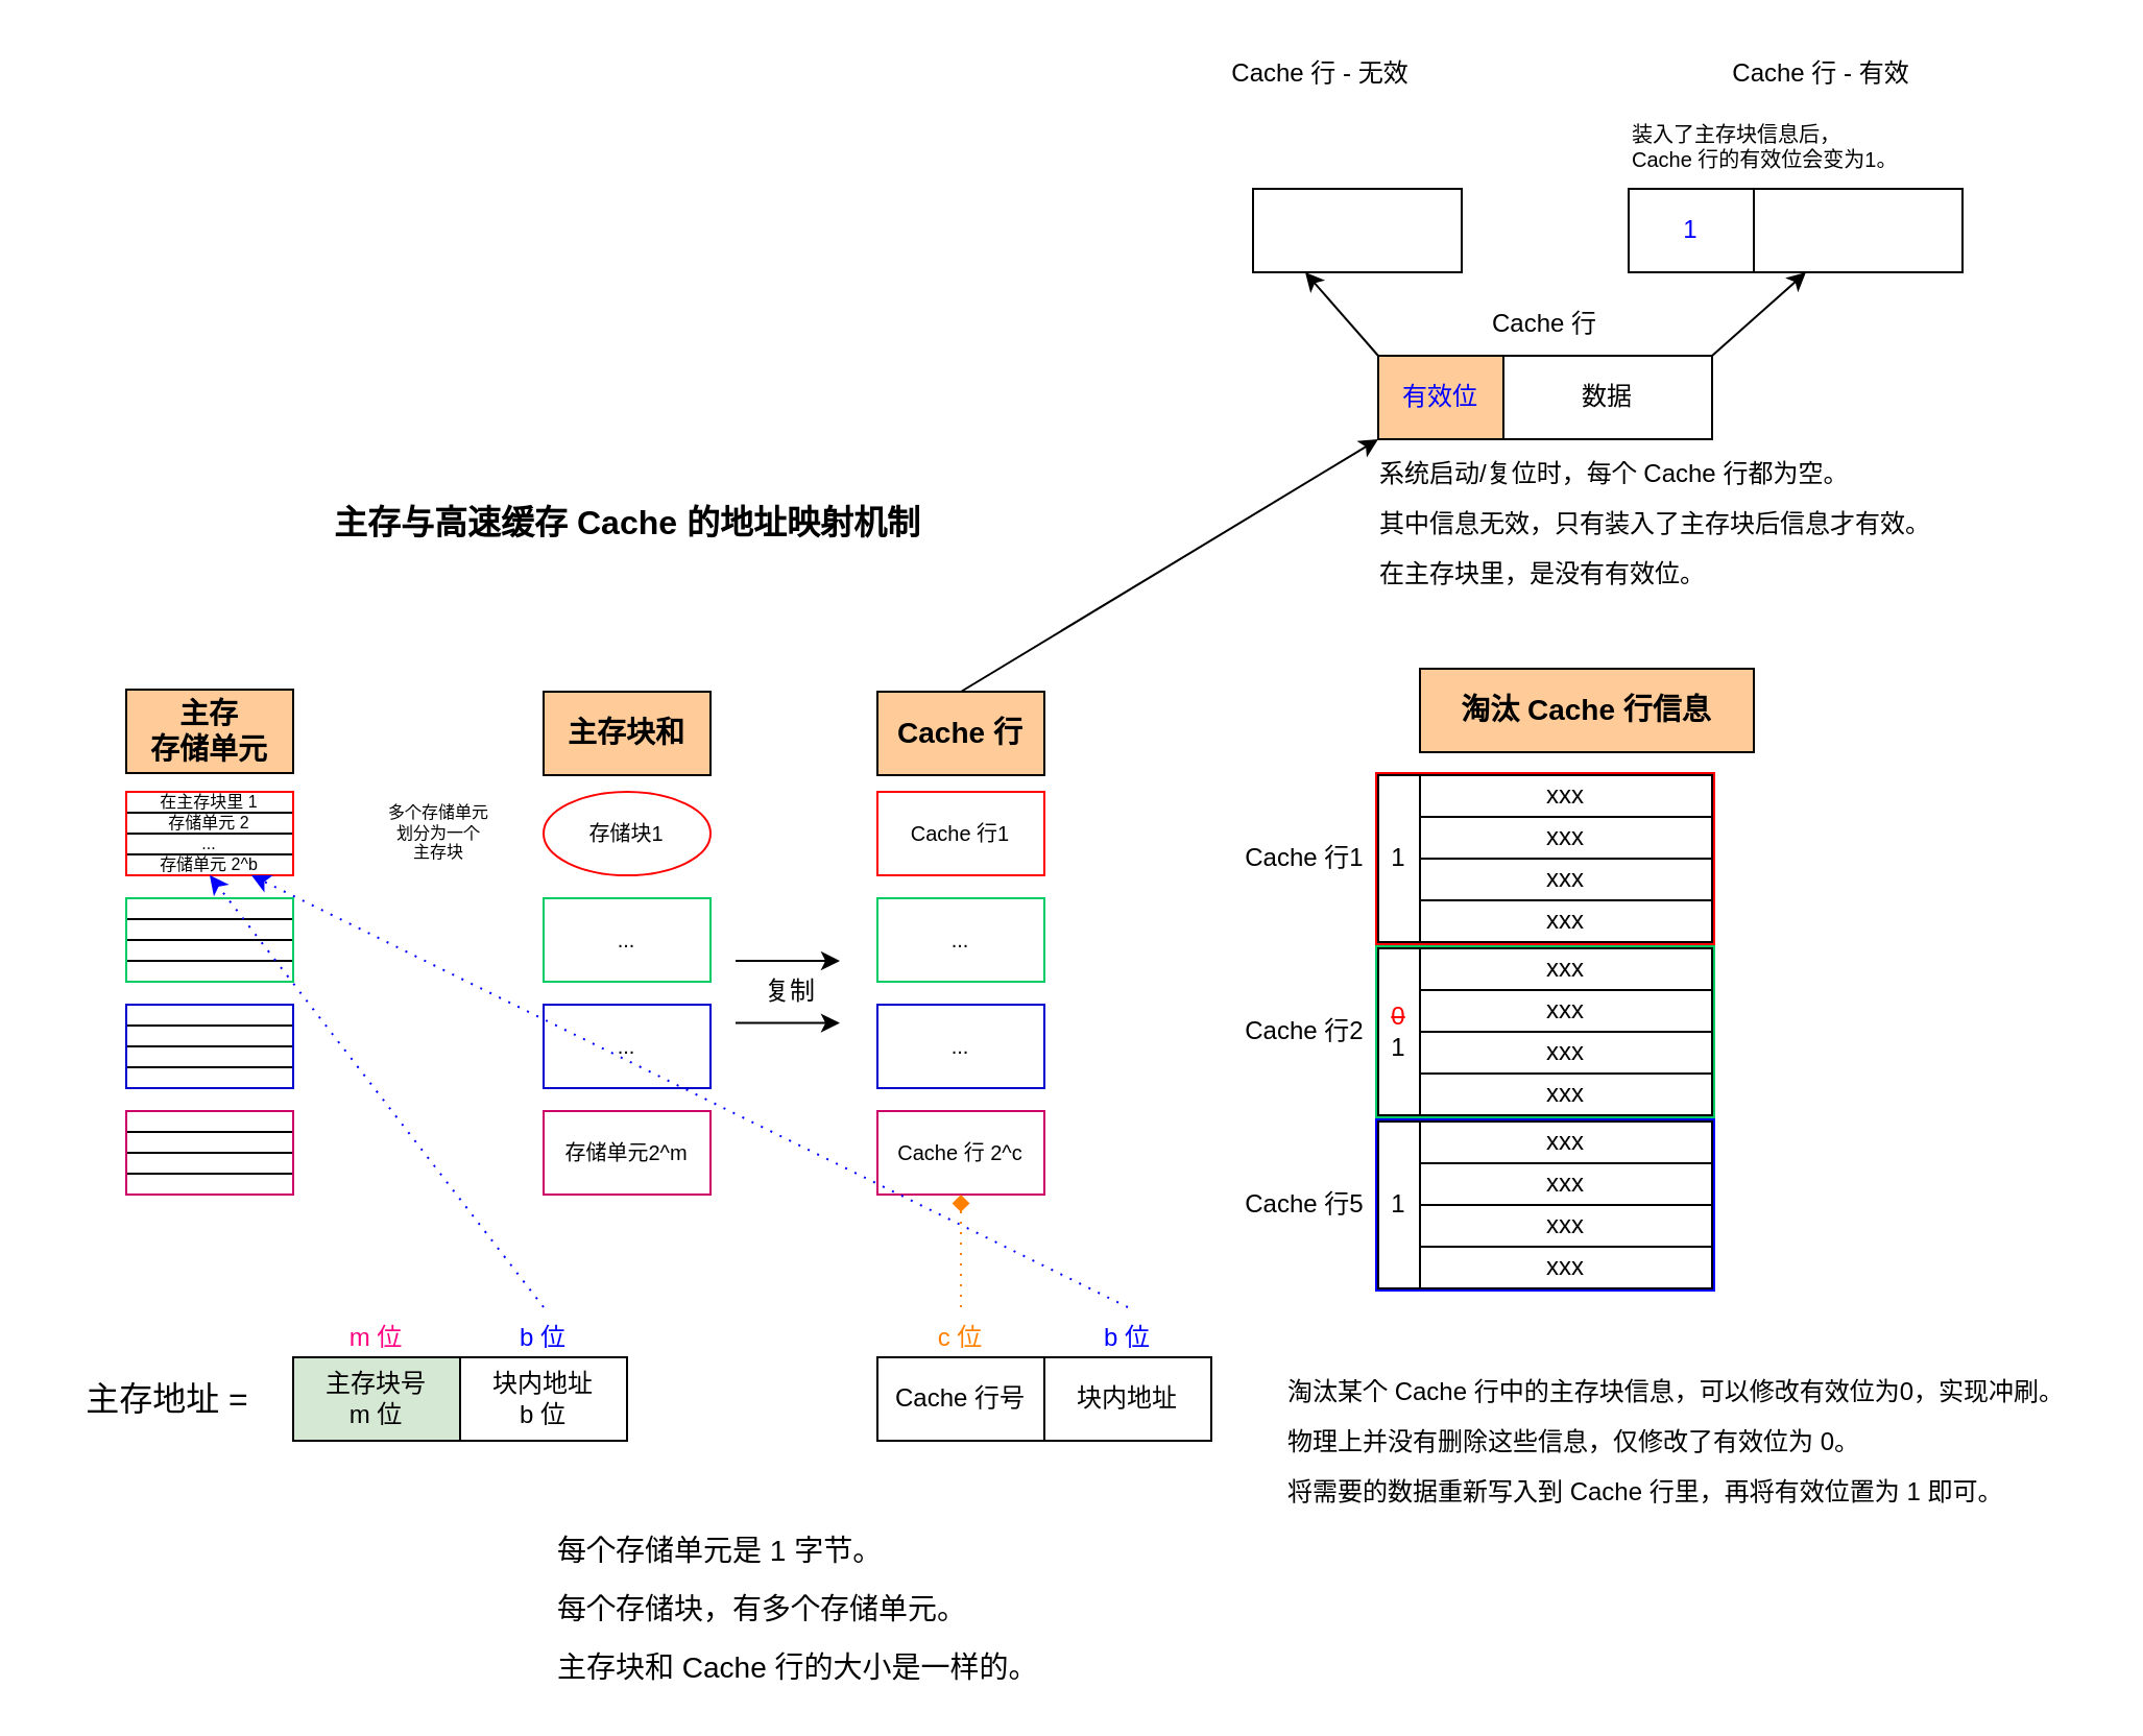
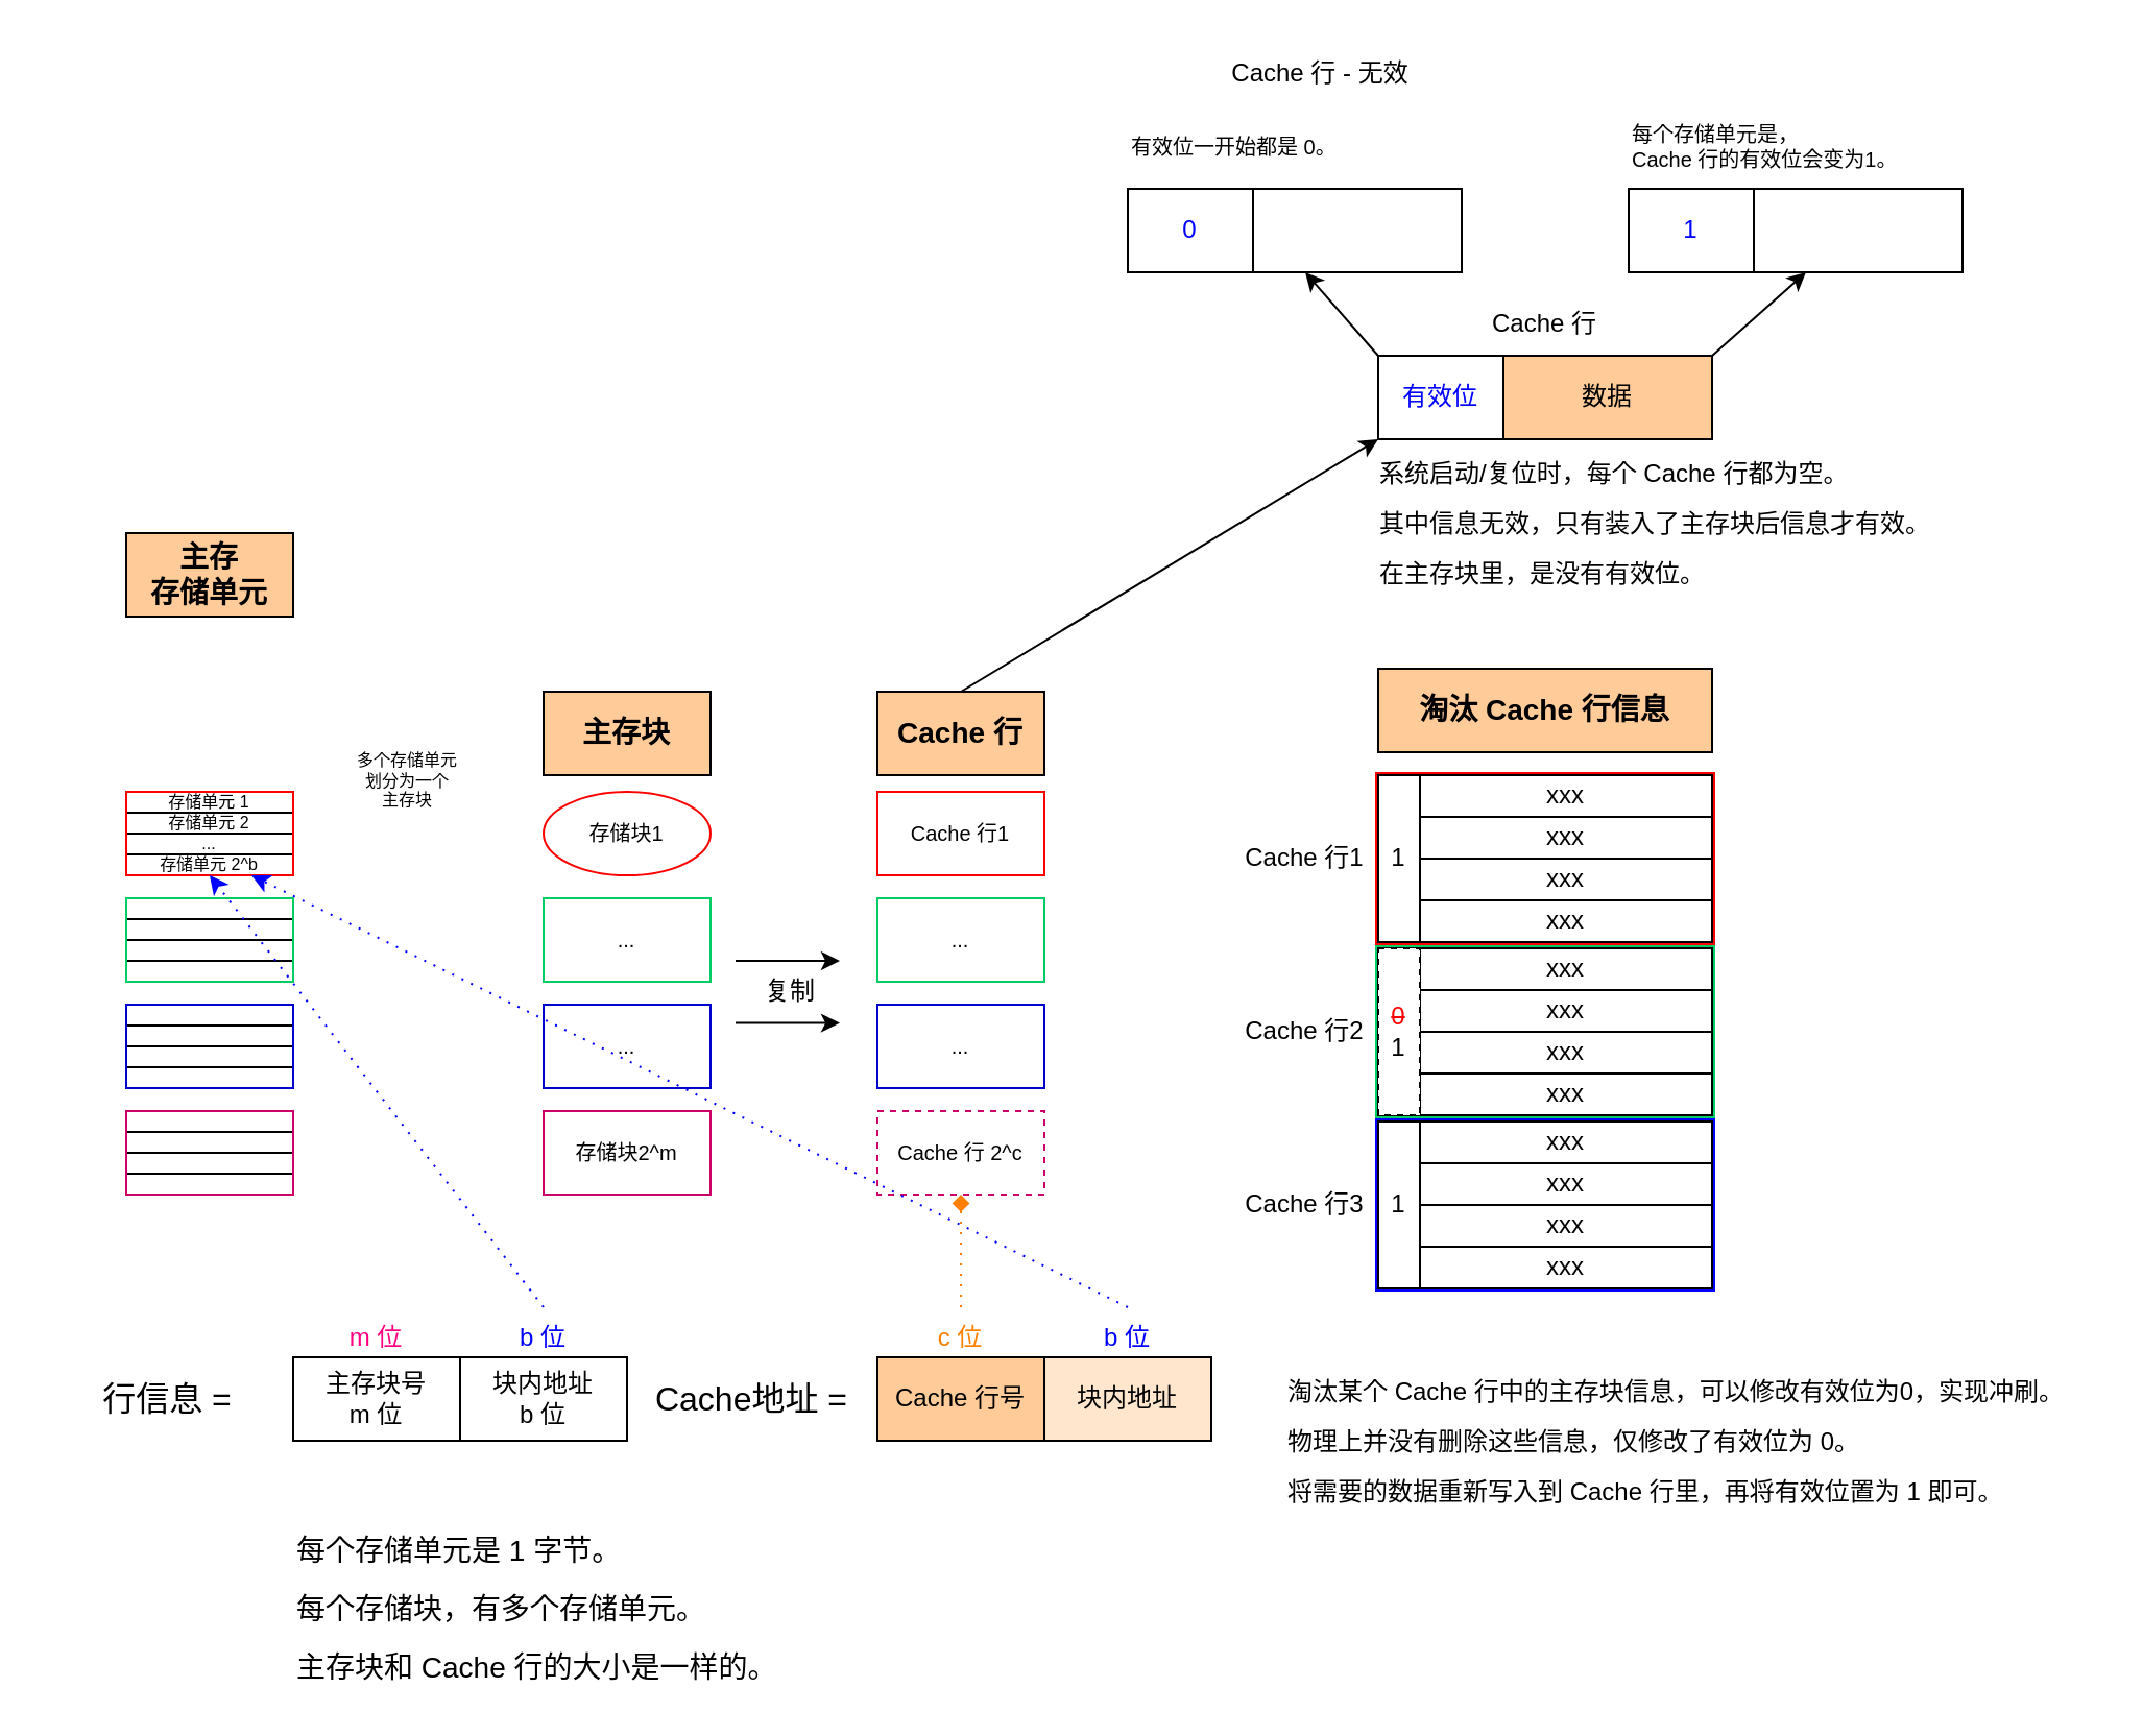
- <mxCell id="70" value="Cache 行 - 有效" style="text;html=1;align=center;verticalAlign=middle;whiteSpace=wrap;rounded=0;" parent="1" vertex="1"><mxGeometry x="825" y="20" width="95" height="30" as="geometry" /></mxCell>
+ <mxCell id="74" value="有效位一开始都是 0。" style="text;html=1;align=left;verticalAlign=middle;resizable=0;points=[];autosize=1;strokeColor=none;fillColor=none;fontSize=10;fontColor=#000000;" parent="1" vertex="1"><mxGeometry x="540" y="55" width="120" height="30" as="geometry" /></mxCell>
- <mxCell id="67" value="装入了主存块信息后，&lt;div&gt;Cache 行的有效位会变为1。&lt;/div&gt;" style="text;html=1;align=left;verticalAlign=middle;resizable=0;points=[];autosize=1;strokeColor=none;fillColor=none;fontSize=10;fontColor=#000000;" parent="1" vertex="1"><mxGeometry x="780" y="50" width="150" height="40" as="geometry" /></mxCell>
+ <mxCell id="67" value="每个存储单元是，&lt;div&gt;Cache 行的有效位会变为1。&lt;/div&gt;" style="text;html=1;align=left;verticalAlign=middle;resizable=0;points=[];autosize=1;strokeColor=none;fillColor=none;fontSize=10;fontColor=#000000;" parent="1" vertex="1"><mxGeometry x="780" y="50" width="150" height="40" as="geometry" /></mxCell>
+ <mxCell id="71" value="&lt;font style=&quot;color: rgb(0, 0, 255);&quot;&gt;0&lt;/font&gt;" style="rounded=0;whiteSpace=wrap;html=1;" parent="1" vertex="1"><mxGeometry x="540" y="90" width="60" height="40" as="geometry" /></mxCell>
- <mxCell id="60" value="&lt;font style=&quot;color: rgb(0, 0, 255);&quot;&gt;有效位&lt;/font&gt;" style="rounded=0;whiteSpace=wrap;html=1;fillColor=#ffcc99;" parent="59" vertex="1"><mxGeometry y="30" width="60" height="40" as="geometry" /></mxCell>
+ <mxCell id="60" value="&lt;font style=&quot;color: rgb(0, 0, 255);&quot;&gt;有效位&lt;/font&gt;" style="rounded=0;whiteSpace=wrap;html=1;" parent="59" vertex="1"><mxGeometry y="30" width="60" height="40" as="geometry" /></mxCell>
- <mxCell id="61" value="数据" style="rounded=0;whiteSpace=wrap;html=1;" parent="59" vertex="1"><mxGeometry x="60" y="30" width="100" height="40" as="geometry" /></mxCell>
+ <mxCell id="61" value="数据" style="rounded=0;whiteSpace=wrap;html=1;fillColor=#ffcc99;" parent="59" vertex="1"><mxGeometry x="60" y="30" width="100" height="40" as="geometry" /></mxCell>
- <mxCell id="3" value="主存与高速缓存 Cache 的地址映射机制" style="text;html=1;align=center;verticalAlign=middle;resizable=0;points=[];autosize=1;strokeColor=none;fillColor=none;fontSize=16;fontStyle=1" parent="1" vertex="1"><mxGeometry x="150" y="235" width="300" height="30" as="geometry" /></mxCell>
- <mxCell id="101" value="淘汰 Cache 行信息" style="rounded=0;whiteSpace=wrap;html=1;fontSize=14;fillColor=#FFCC99;fontStyle=1" parent="1" vertex="1"><mxGeometry x="680" y="320" width="160" height="40" as="geometry" /></mxCell>
+ <mxCell id="101" value="淘汰 Cache 行信息" style="rounded=0;whiteSpace=wrap;html=1;fontSize=14;fillColor=#FFCC99;fontStyle=1" parent="1" vertex="1"><mxGeometry x="660" y="320" width="160" height="40" as="geometry" /></mxCell>
- <mxCell id="28" value="主存&lt;div&gt;存储单元&lt;/div&gt;" style="rounded=0;whiteSpace=wrap;html=1;fontSize=14;fillColor=#FFCC99;fontStyle=1" parent="1" vertex="1"><mxGeometry x="60" y="330" width="80" height="40" as="geometry" /></mxCell>
+ <mxCell id="28" value="主存&lt;div&gt;存储单元&lt;/div&gt;" style="rounded=0;whiteSpace=wrap;html=1;fontSize=14;fillColor=#FFCC99;fontStyle=1" parent="1" vertex="1"><mxGeometry x="60" y="255" width="80" height="40" as="geometry" /></mxCell>
- <mxCell id="9" value="主存块和" style="rounded=0;whiteSpace=wrap;html=1;fontSize=14;fillColor=#FFCC99;fontStyle=1" parent="8" vertex="1"><mxGeometry width="80" height="40" as="geometry" /></mxCell>
+ <mxCell id="9" value="主存块" style="rounded=0;whiteSpace=wrap;html=1;fontSize=14;fillColor=#FFCC99;fontStyle=1" parent="8" vertex="1"><mxGeometry width="80" height="40" as="geometry" /></mxCell>
- <mxCell id="30" value="在主存块里 1" style="text;html=1;align=center;verticalAlign=middle;whiteSpace=wrap;rounded=0;fontSize=8;" parent="1" vertex="1"><mxGeometry x="70" y="379" width="60" height="10" as="geometry" /></mxCell>
+ <mxCell id="30" value="存储单元 1" style="text;html=1;align=center;verticalAlign=middle;whiteSpace=wrap;rounded=0;fontSize=8;" parent="1" vertex="1"><mxGeometry x="70" y="379" width="60" height="10" as="geometry" /></mxCell>
- <mxCell id="2" value="&lt;font&gt;多个存储单元&lt;/font&gt;&lt;div&gt;&lt;font&gt;划分为一个&lt;/font&gt;&lt;/div&gt;&lt;div&gt;&lt;font&gt;主存块&lt;/font&gt;&lt;/div&gt;" style="text;html=1;align=center;verticalAlign=middle;whiteSpace=wrap;rounded=0;fontSize=8;strokeWidth=1;" parent="1" vertex="1"><mxGeometry x="170" y="374" width="80" height="50" as="geometry" /></mxCell>
+ <mxCell id="2" value="&lt;font&gt;多个存储单元&lt;/font&gt;&lt;div&gt;&lt;font&gt;划分为一个&lt;/font&gt;&lt;/div&gt;&lt;div&gt;&lt;font&gt;主存块&lt;/font&gt;&lt;/div&gt;" style="text;html=1;align=center;verticalAlign=middle;whiteSpace=wrap;rounded=0;fontSize=8;strokeWidth=1;" parent="1" vertex="1"><mxGeometry x="155" y="349" width="80" height="50" as="geometry" /></mxCell>
- <mxCell id="91" value="&lt;font style=&quot;color: rgb(255, 0, 0);&quot;&gt;&lt;strike&gt;0&lt;/strike&gt;&lt;/font&gt;&lt;div&gt;&lt;font style=&quot;color: rgb(0, 0, 0);&quot;&gt;1&lt;/font&gt;&lt;/div&gt;" style="rounded=0;whiteSpace=wrap;html=1;" parent="84" vertex="1"><mxGeometry x="1" y="1" width="20" height="80" as="geometry" /></mxCell>
+ <mxCell id="91" value="&lt;font style=&quot;color: rgb(255, 0, 0);&quot;&gt;&lt;strike&gt;0&lt;/strike&gt;&lt;/font&gt;&lt;div&gt;&lt;font style=&quot;color: rgb(0, 0, 0);&quot;&gt;1&lt;/font&gt;&lt;/div&gt;" style="rounded=0;whiteSpace=wrap;html=1;dashed=1;" parent="84" vertex="1"><mxGeometry x="1" y="1" width="20" height="80" as="geometry" /></mxCell>
- <mxCell id="13" value="存储单元2^m" style="rounded=0;whiteSpace=wrap;html=1;fontSize=10;strokeColor=#CC0066;strokeWidth=1;" parent="8" vertex="1"><mxGeometry y="201" width="80" height="40" as="geometry" /></mxCell>
+ <mxCell id="13" value="存储块2^m" style="rounded=0;whiteSpace=wrap;html=1;fontSize=10;strokeColor=#CC0066;strokeWidth=1;" parent="8" vertex="1"><mxGeometry y="201" width="80" height="40" as="geometry" /></mxCell>
- <mxCell id="19" value="Cache 行 2^c" style="rounded=0;whiteSpace=wrap;html=1;fontSize=10;strokeColor=#CC0066;strokeWidth=1;" parent="14" vertex="1"><mxGeometry y="201" width="80" height="40" as="geometry" /></mxCell>
+ <mxCell id="19" value="Cache 行 2^c" style="rounded=0;whiteSpace=wrap;html=1;fontSize=10;strokeColor=#CC0066;strokeWidth=1;dashed=1;" parent="14" vertex="1"><mxGeometry y="201" width="80" height="40" as="geometry" /></mxCell>
- <mxCell id="92" value="Cache 行5" style="text;html=1;align=center;verticalAlign=middle;whiteSpace=wrap;rounded=0;" parent="1" vertex="1"><mxGeometry x="590" y="562" width="70" height="30" as="geometry" /></mxCell>
+ <mxCell id="92" value="Cache 行3" style="text;html=1;align=center;verticalAlign=middle;whiteSpace=wrap;rounded=0;" parent="1" vertex="1"><mxGeometry x="590" y="562" width="70" height="30" as="geometry" /></mxCell>
- <mxCell id="4" value="主存地址 =" style="text;html=1;align=center;verticalAlign=middle;whiteSpace=wrap;rounded=0;fontSize=16;" parent="1" vertex="1"><mxGeometry x="20" y="650" width="120" height="40" as="geometry" /></mxCell>
+ <mxCell id="4" value="行信息 =" style="text;html=1;align=center;verticalAlign=middle;whiteSpace=wrap;rounded=0;fontSize=16;" parent="1" vertex="1"><mxGeometry x="20" y="650" width="120" height="40" as="geometry" /></mxCell>
- <mxCell id="5" value="主存块号&lt;div&gt;m 位&lt;/div&gt;" style="rounded=0;whiteSpace=wrap;html=1;fillColor=#d5e8d4;" parent="1" vertex="1"><mxGeometry x="140" y="650" width="80" height="40" as="geometry" /></mxCell>
+ <mxCell id="5" value="主存块号&lt;div&gt;m 位&lt;/div&gt;" style="rounded=0;whiteSpace=wrap;html=1;" parent="1" vertex="1"><mxGeometry x="140" y="650" width="80" height="40" as="geometry" /></mxCell>
+ <mxCell id="23" value="Cache地址 =" style="text;html=1;align=center;verticalAlign=middle;whiteSpace=wrap;rounded=0;fontSize=16;" parent="1" vertex="1"><mxGeometry x="300" y="650" width="120" height="40" as="geometry" /></mxCell>
- <mxCell id="24" value="Cache 行号" style="rounded=0;whiteSpace=wrap;html=1;" parent="1" vertex="1"><mxGeometry y="650" width="80" height="40" as="geometry" x="420" /></mxCell>
+ <mxCell id="24" value="Cache 行号" style="rounded=0;whiteSpace=wrap;html=1;fillColor=#ffcc99;" parent="1" vertex="1"><mxGeometry y="650" width="80" height="40" as="geometry" x="420" /></mxCell>
- <mxCell id="25" value="块内地址" style="rounded=0;whiteSpace=wrap;html=1;" parent="1" vertex="1"><mxGeometry x="500" y="650" width="80" height="40" as="geometry" /></mxCell>
+ <mxCell id="25" value="块内地址" style="rounded=0;whiteSpace=wrap;html=1;fillColor=#ffe6cc;" parent="1" vertex="1"><mxGeometry x="500" y="650" width="80" height="40" as="geometry" /></mxCell>
- <mxCell id="7" value="&lt;font style=&quot;color: rgb(0, 0, 0); line-height: 200%;&quot;&gt;每个存储单元是 1 字节。&lt;/font&gt;&lt;div style=&quot;line-height: 200%;&quot;&gt;&lt;font style=&quot;color: rgb(0, 0, 0);&quot;&gt;每个存储块，有多个存储单元。&lt;/font&gt;&lt;/div&gt;&lt;div style=&quot;line-height: 200%;&quot;&gt;&lt;font color=&quot;#000000&quot;&gt;主存块和 Cache 行的大小是一样的。&lt;/font&gt;&lt;/div&gt;" style="text;html=1;align=left;verticalAlign=middle;whiteSpace=wrap;rounded=0;fontSize=14;" parent="1" vertex="1"><mxGeometry x="265" y="730" width="270" height="80" as="geometry" /></mxCell>
+ <mxCell id="7" value="&lt;font style=&quot;color: rgb(0, 0, 0); line-height: 200%;&quot;&gt;每个存储单元是 1 字节。&lt;/font&gt;&lt;div style=&quot;line-height: 200%;&quot;&gt;&lt;font style=&quot;color: rgb(0, 0, 0);&quot;&gt;每个存储块，有多个存储单元。&lt;/font&gt;&lt;/div&gt;&lt;div style=&quot;line-height: 200%;&quot;&gt;&lt;font color=&quot;#000000&quot;&gt;主存块和 Cache 行的大小是一样的。&lt;/font&gt;&lt;/div&gt;" style="text;html=1;align=left;verticalAlign=middle;whiteSpace=wrap;rounded=0;fontSize=14;" parent="1" vertex="1"><mxGeometry x="140" y="730" width="270" height="80" as="geometry" /></mxCell>
